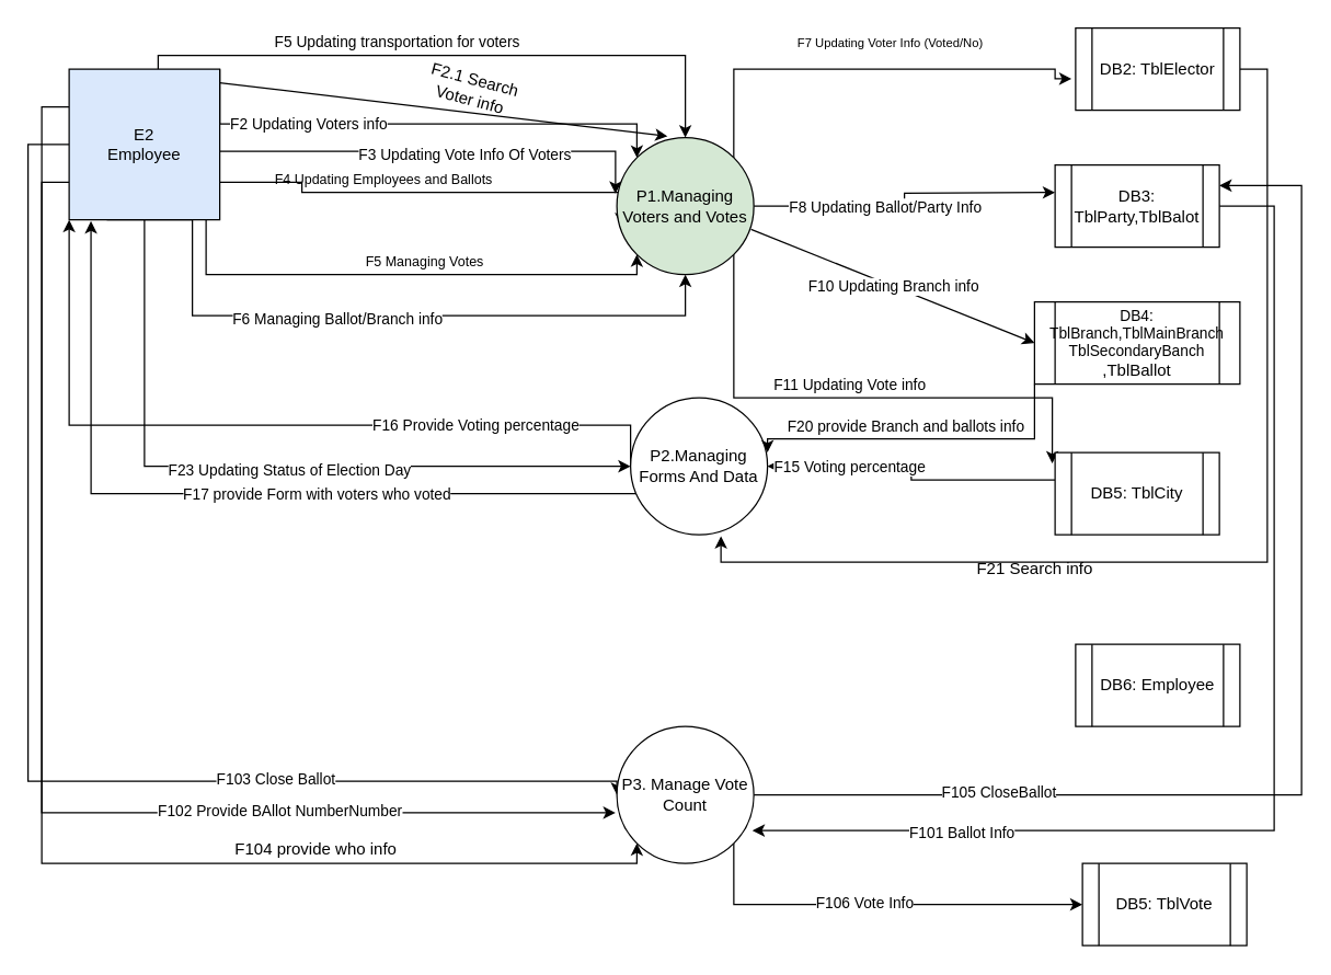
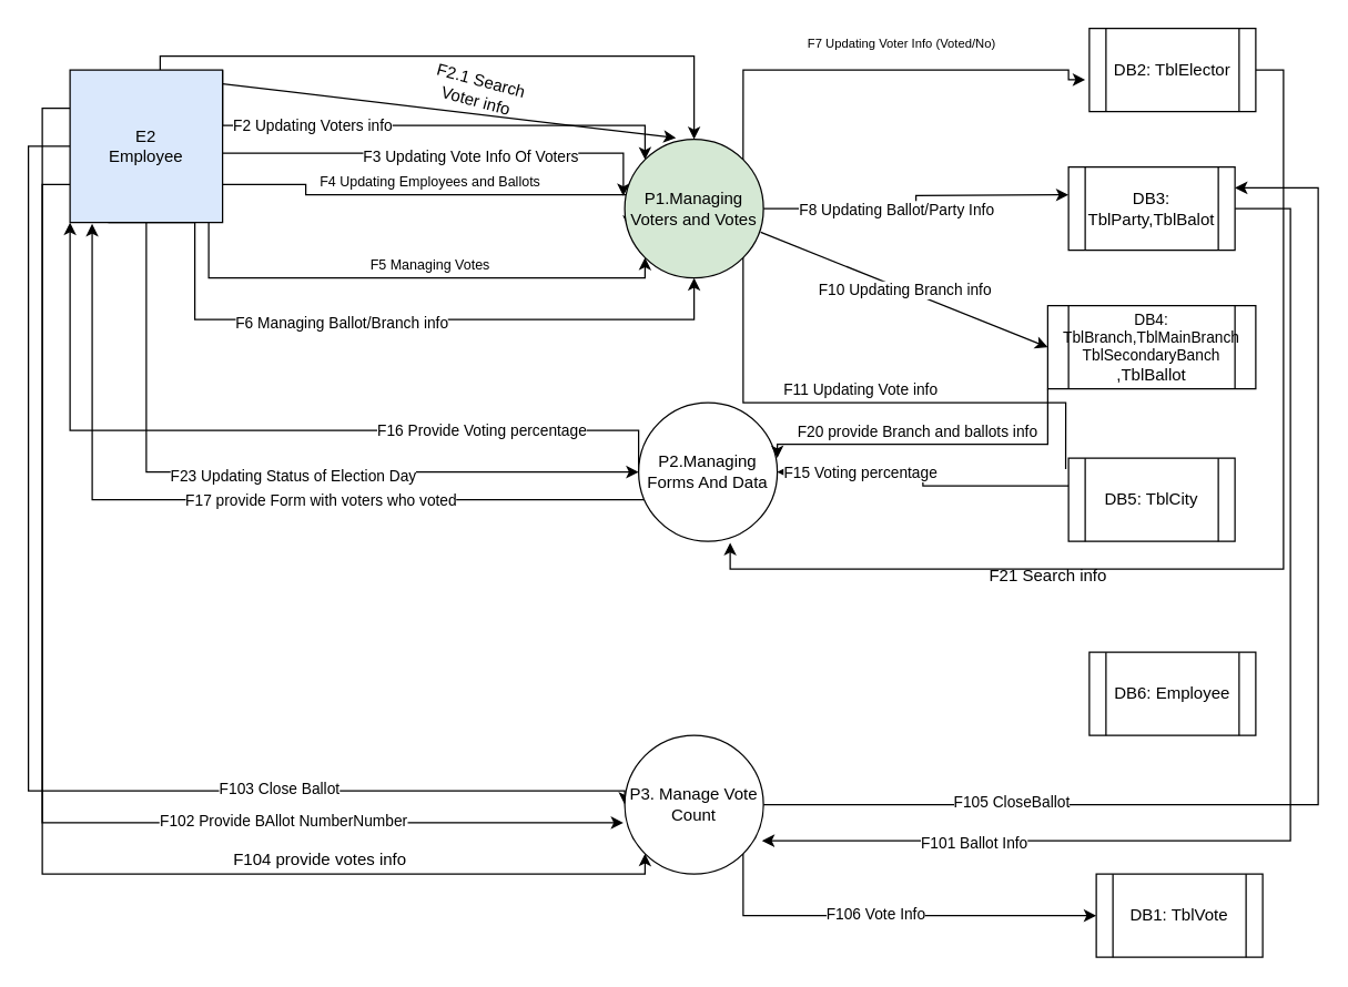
- <mxCell id="28" value="&lt;font style=&quot;font-size: 11px&quot;&gt;F5 Updating transportation for voters&lt;br&gt;&lt;/font&gt;" style="text;html=1;strokeColor=none;fillColor=none;align=center;verticalAlign=middle;whiteSpace=wrap;rounded=0;" vertex="1" parent="1"><mxGeometry x="180" y="20" width="220" height="20" as="geometry" /></mxCell>
- <mxCell id="26" value="&lt;font style=&quot;font-size: 10px&quot;&gt;F4 Updating Employees and Ballots&lt;br&gt;&lt;/font&gt;" style="text;html=1;strokeColor=none;fillColor=none;align=center;verticalAlign=middle;whiteSpace=wrap;rounded=0;" vertex="1" parent="1"><mxGeometry x="170" y="120" width="220" height="20" as="geometry" /></mxCell>
+ <mxCell id="26" value="&lt;font style=&quot;font-size: 10px&quot;&gt;F4 Updating Employees and Ballots&lt;br&gt;&lt;/font&gt;" style="text;html=1;strokeColor=none;fillColor=none;align=center;verticalAlign=middle;whiteSpace=wrap;rounded=0;" vertex="1" parent="1"><mxGeometry x="200" y="120" width="220" height="20" as="geometry" /></mxCell>
- <mxCell id="23" style="edgeStyle=orthogonalEdgeStyle;rounded=0;orthogonalLoop=1;jettySize=auto;html=1;exitX=1;exitY=1;exitDx=0;exitDy=0;entryX=-0.017;entryY=0.133;entryDx=0;entryDy=0;entryPerimeter=0;" edge="1" parent="1" source="25" target="45"><mxGeometry relative="1" as="geometry"><Array as="points"><mxPoint x="535" y="290" /><mxPoint x="768" y="290" /></Array></mxGeometry></mxCell>
+ <mxCell id="23" style="edgeStyle=orthogonalEdgeStyle;rounded=0;orthogonalLoop=1;jettySize=auto;html=1;exitX=1;exitY=1;exitDx=0;exitDy=0;entryX=-0.017;entryY=0.133;entryDx=0;entryDy=0;entryPerimeter=0;endArrow=none;" edge="1" parent="1" source="25" target="45"><mxGeometry relative="1" as="geometry"><Array as="points"><mxPoint x="535" y="290" /><mxPoint x="768" y="290" /></Array></mxGeometry></mxCell>
- <mxCell id="56" value="F104 provide who info" style="text;html=1;align=center;verticalAlign=middle;resizable=0;points=[];autosize=1;" vertex="1" parent="1"><mxGeometry x="160" y="610" width="140" height="20" as="geometry" /></mxCell>
+ <mxCell id="56" value="F104 provide votes info" style="text;html=1;align=center;verticalAlign=middle;resizable=0;points=[];autosize=1;" vertex="1" parent="1"><mxGeometry x="160" y="610" width="140" height="20" as="geometry" /></mxCell>
- <mxCell id="2" value="DB5: TblVote" style="shape=process;whiteSpace=wrap;html=1;backgroundOutline=1;" vertex="1" parent="1"><mxGeometry x="790" y="630" width="120" height="60" as="geometry" /></mxCell>
+ <mxCell id="2" value="DB1: TblVote" style="shape=process;whiteSpace=wrap;html=1;backgroundOutline=1;" vertex="1" parent="1"><mxGeometry x="790" y="630" width="120" height="60" as="geometry" /></mxCell>
